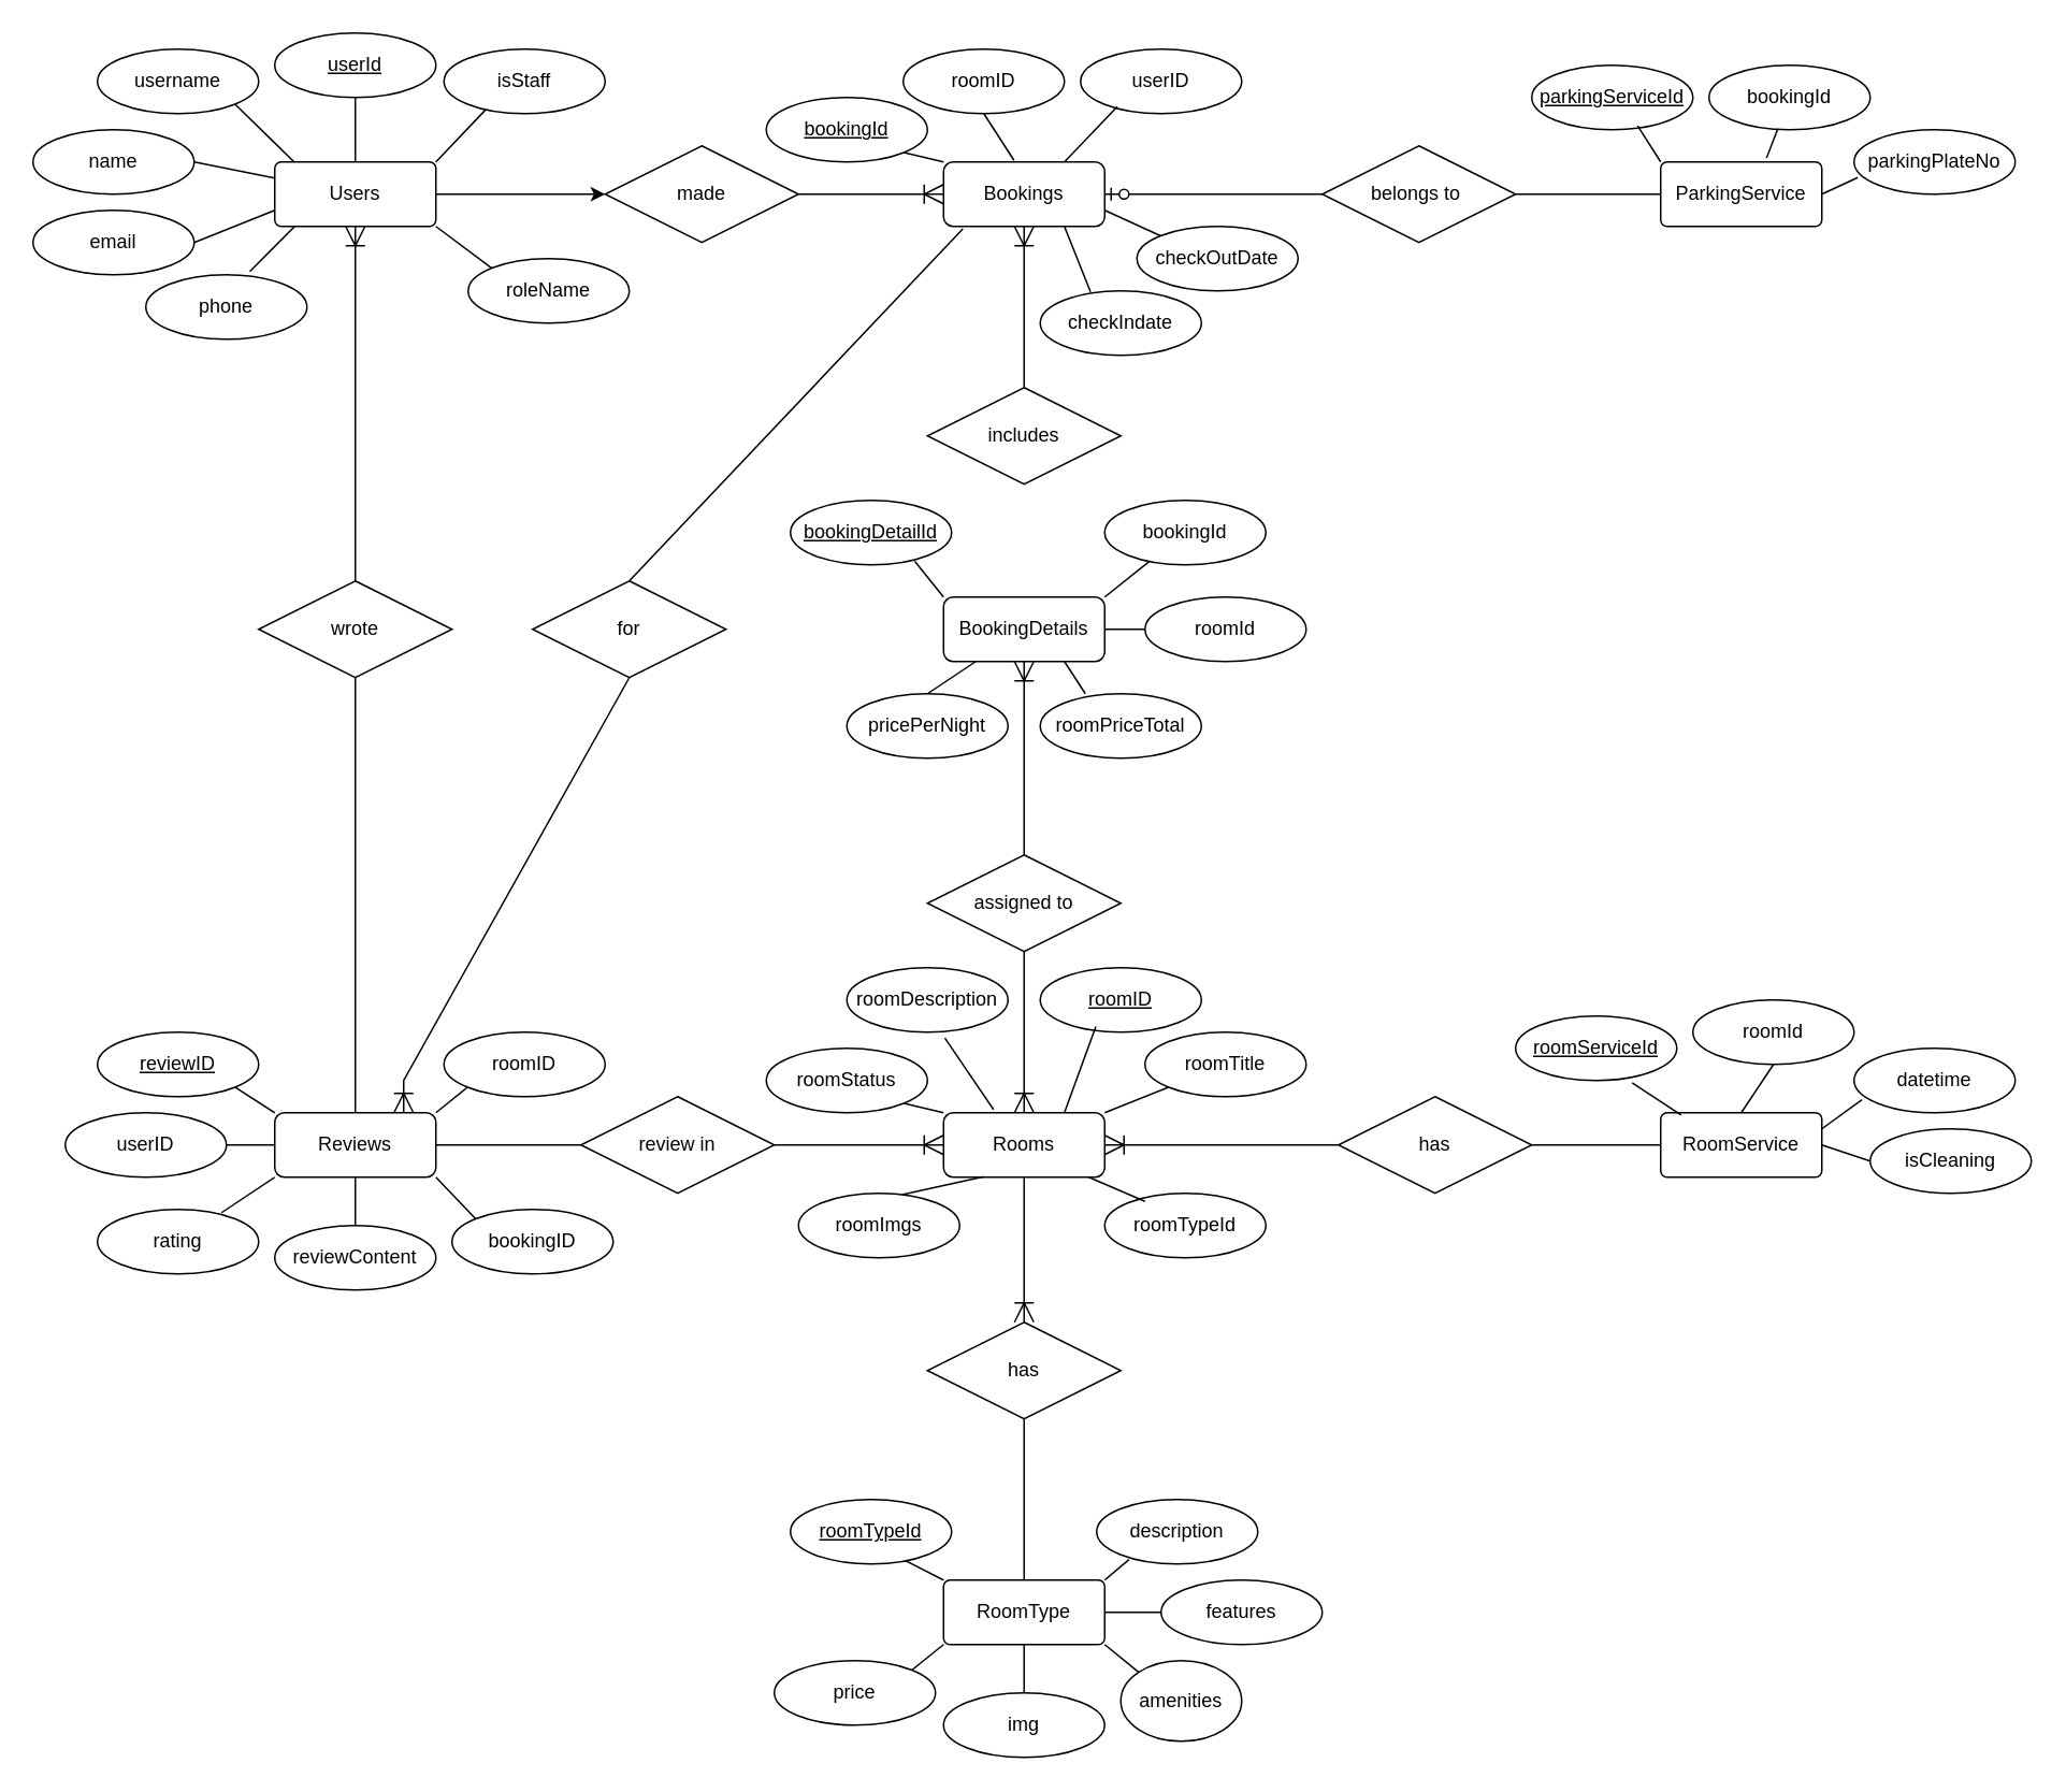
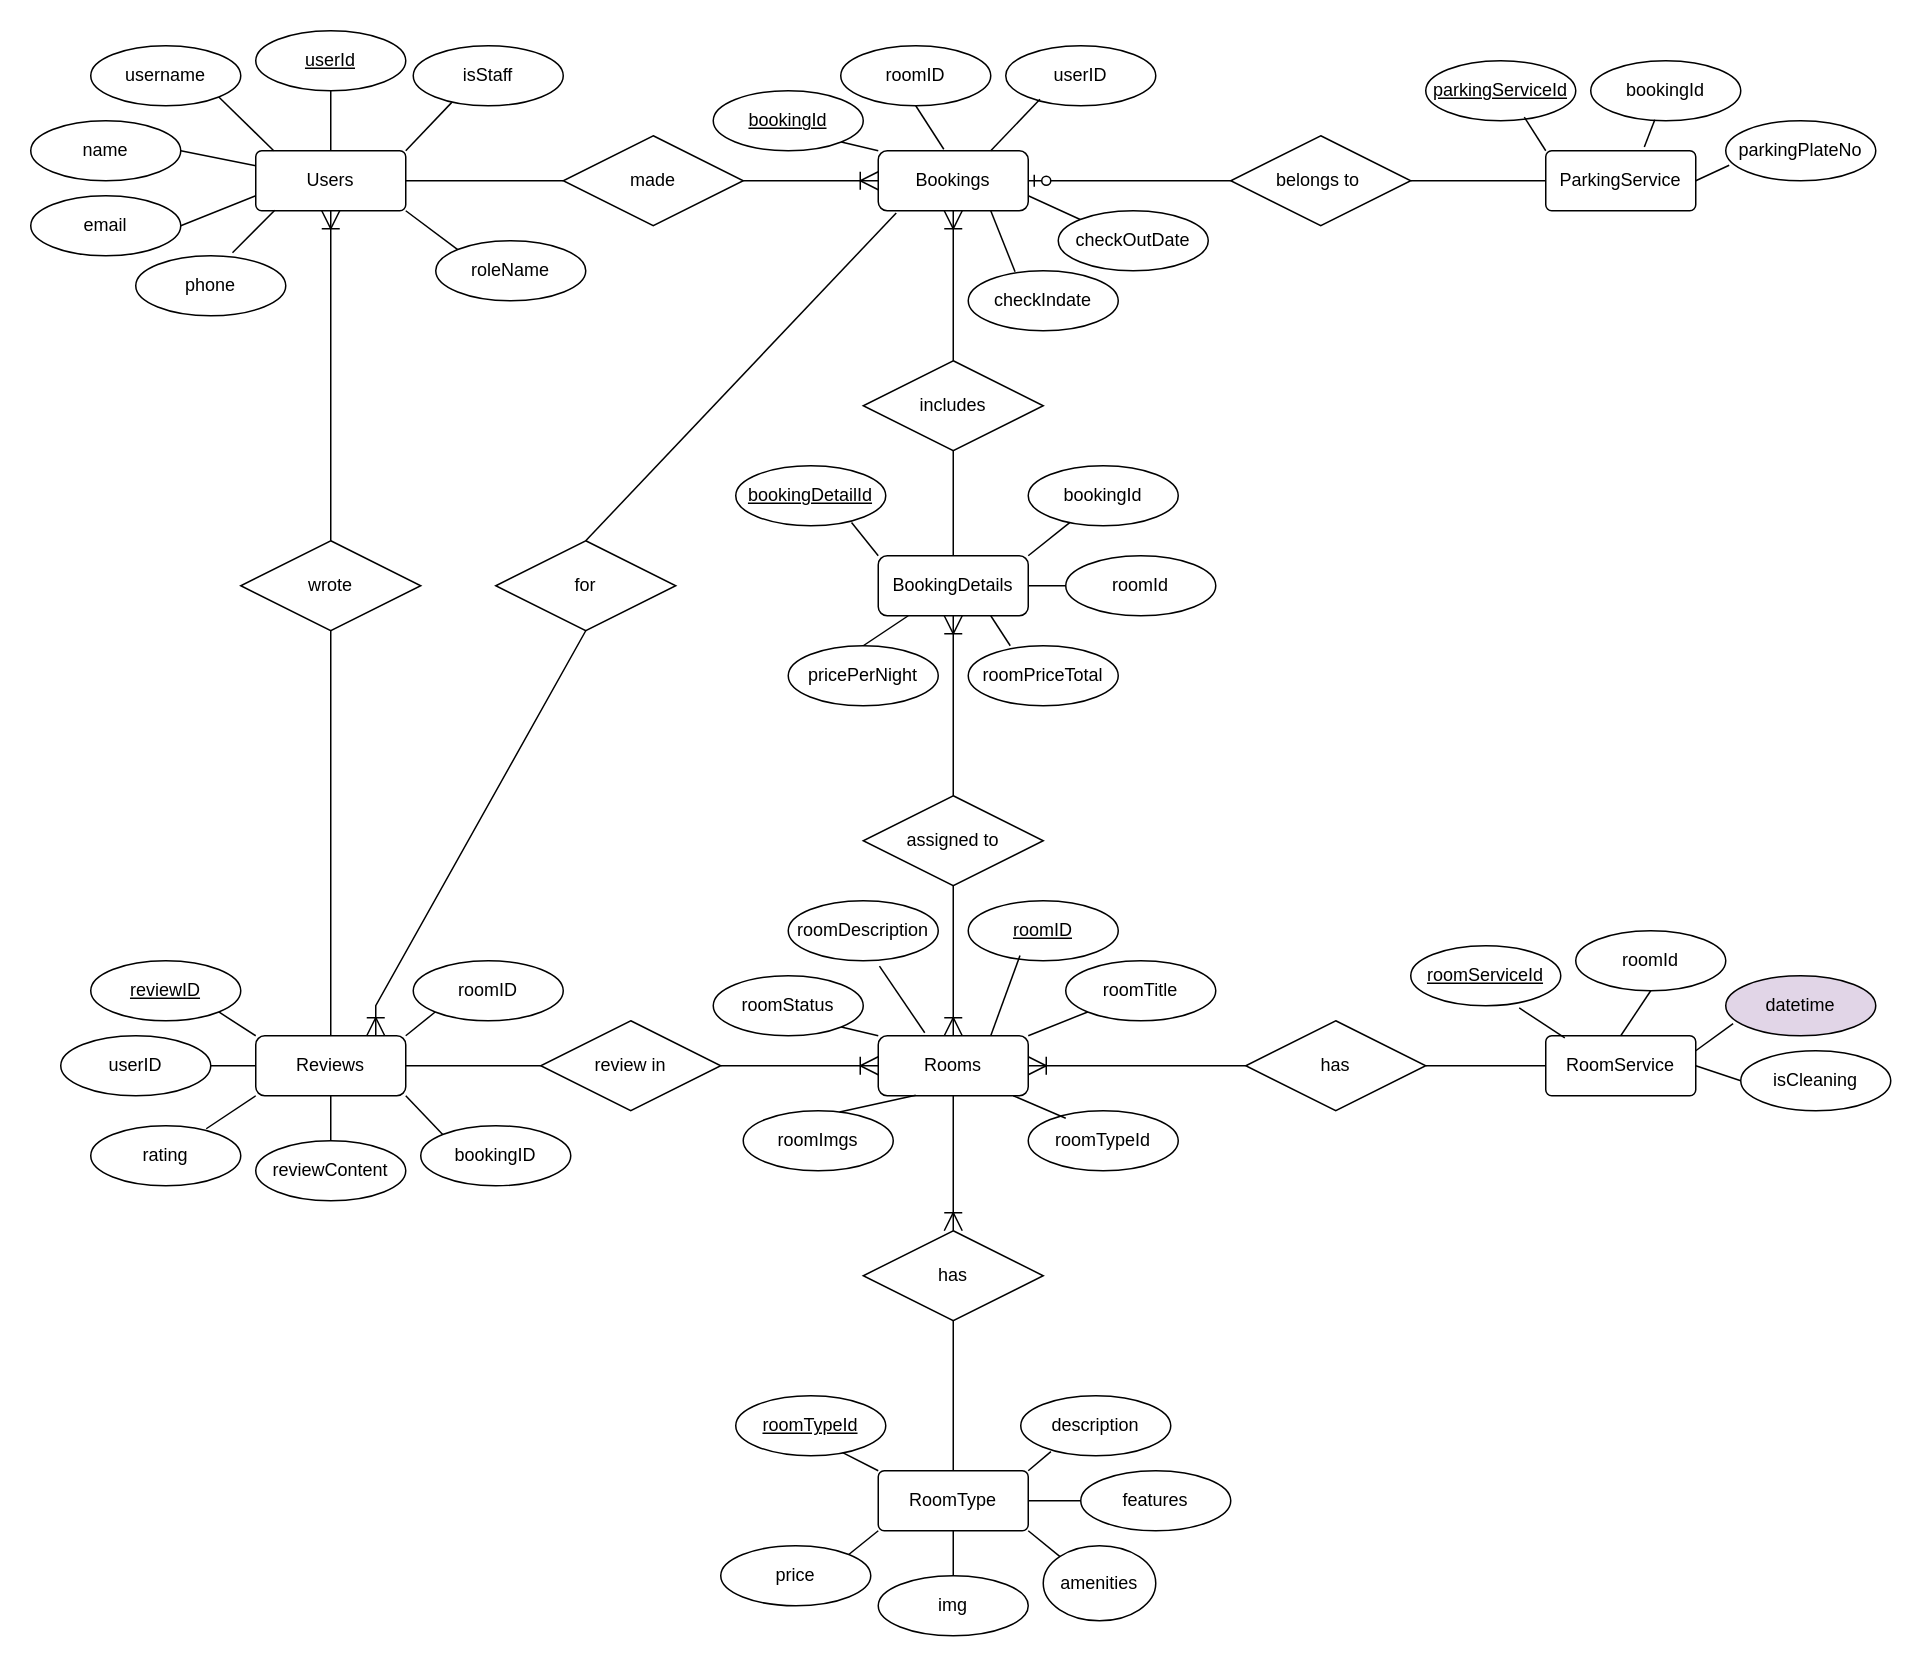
- <mxCell id="55" value="" style="endArrow=classic;html=1;rounded=0;exitX=1;exitY=0.5;exitDx=0;exitDy=0;entryX=0;entryY=0.5;entryDx=0;entryDy=0;" parent="1" source="2" target="54" edge="1"><mxGeometry relative="1" as="geometry"><mxPoint x="410" y="280" as="sourcePoint" /><mxPoint x="570" y="280" as="targetPoint" /></mxGeometry></mxCell>
+ <mxCell id="55" value="" style="endArrow=none;html=1;rounded=0;exitX=1;exitY=0.5;exitDx=0;exitDy=0;entryX=0;entryY=0.5;entryDx=0;entryDy=0;" parent="1" source="2" target="54" edge="1"><mxGeometry relative="1" as="geometry"><mxPoint x="410" y="280" as="sourcePoint" /><mxPoint x="570" y="280" as="targetPoint" /></mxGeometry></mxCell>
+ <mxCell id="69" value="" style="endArrow=none;html=1;rounded=0;exitX=0.5;exitY=1;exitDx=0;exitDy=0;entryX=0.5;entryY=0;entryDx=0;entryDy=0;" parent="1" source="67" target="56" edge="1"><mxGeometry relative="1" as="geometry"><mxPoint x="385" y="360" as="sourcePoint" /><mxPoint x="635" y="370" as="targetPoint" /></mxGeometry></mxCell>
- <mxCell id="105" value="datetime" style="ellipse;whiteSpace=wrap;html=1;align=center;" parent="1" vertex="1"><mxGeometry x="1150" y="650" width="100" height="40" as="geometry" /></mxCell>
+ <mxCell id="105" value="datetime" style="ellipse;whiteSpace=wrap;html=1;align=center;fillColor=#e1d5e7;" parent="1" vertex="1"><mxGeometry x="1150" y="650" width="100" height="40" as="geometry" /></mxCell>
